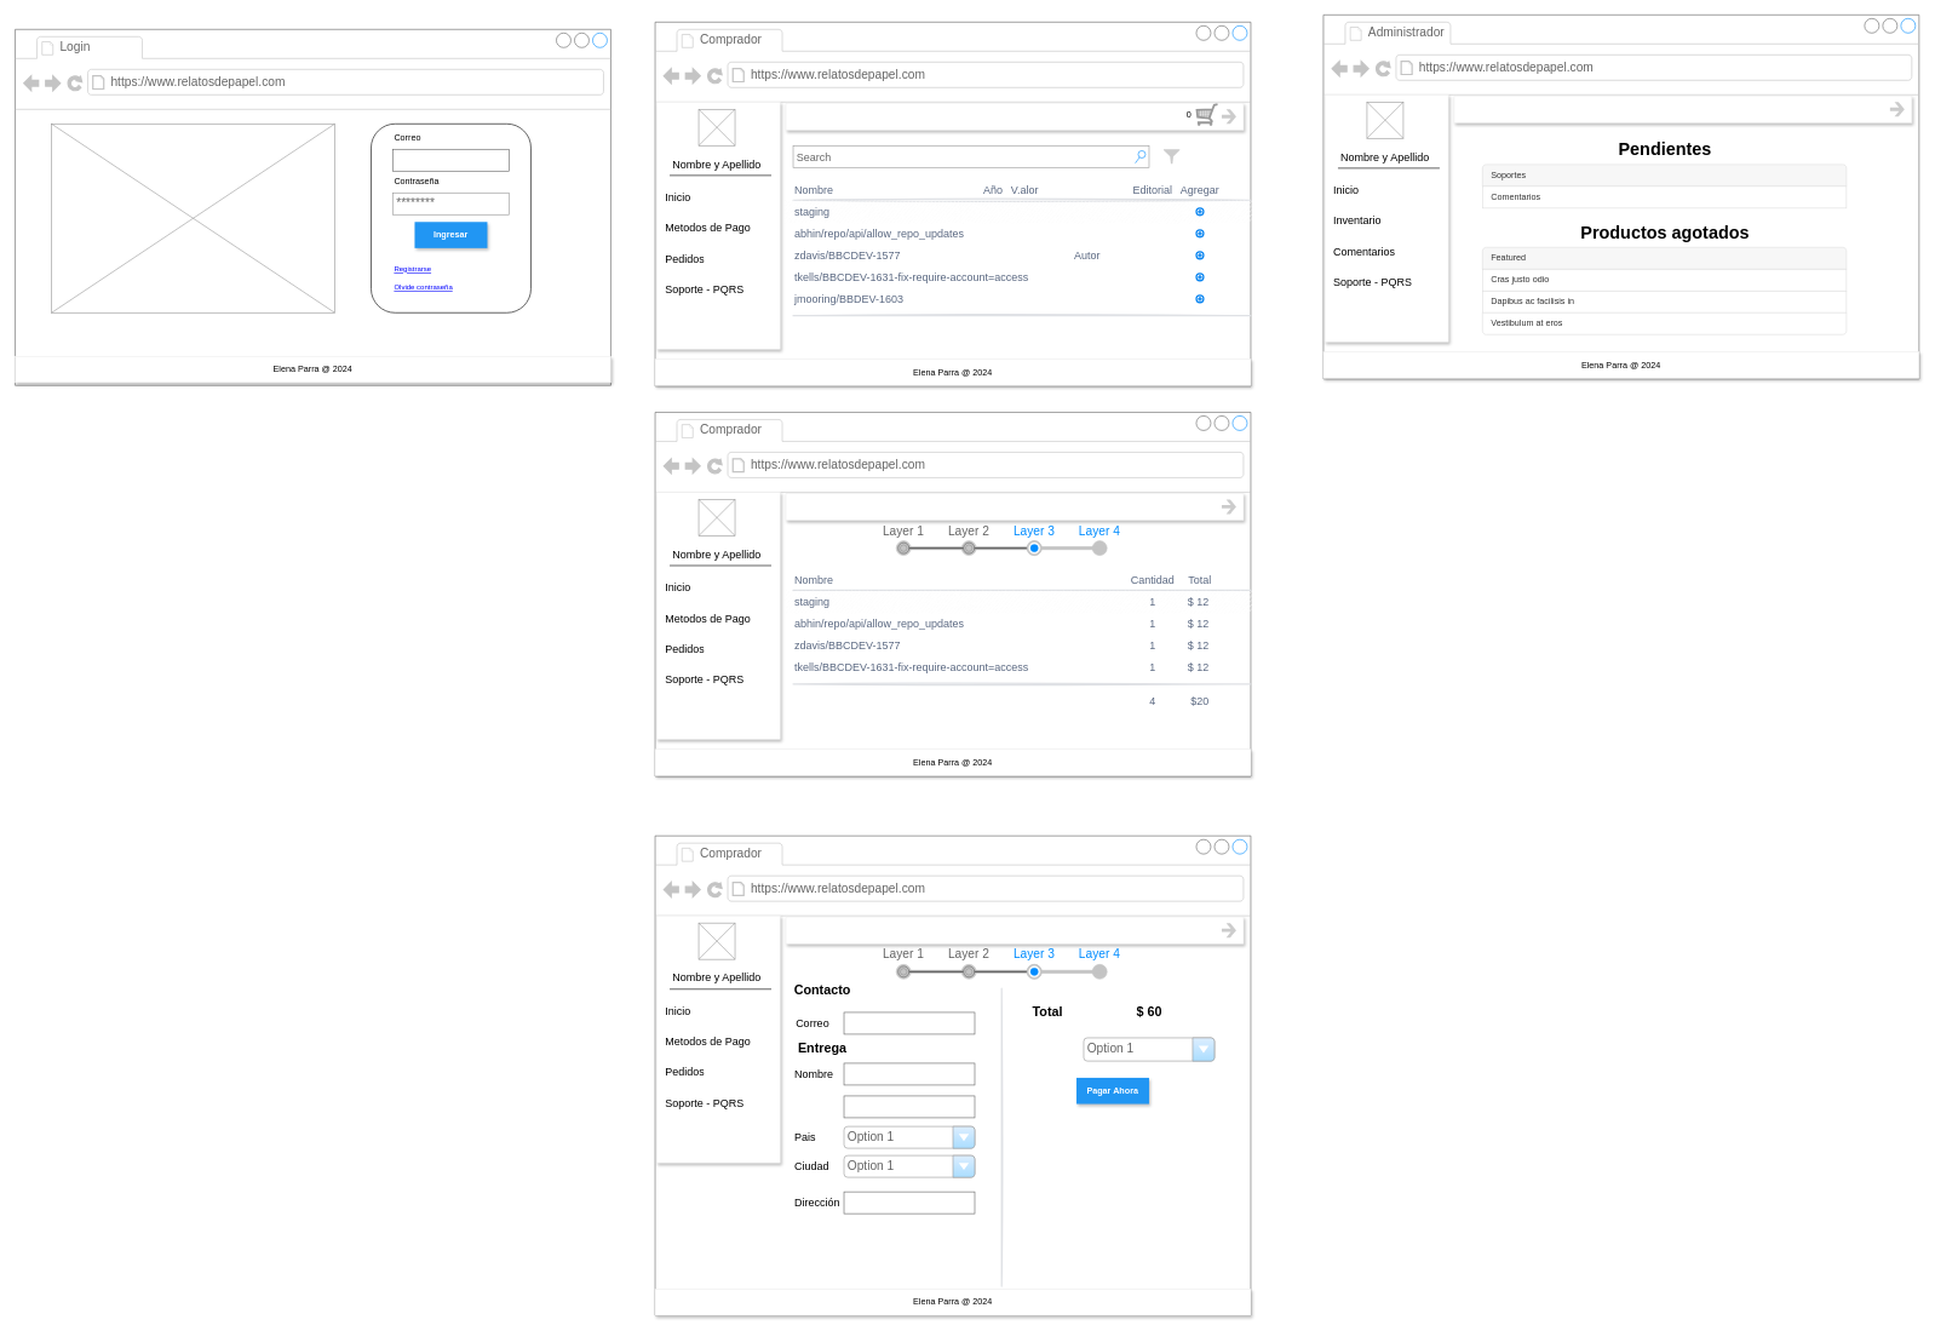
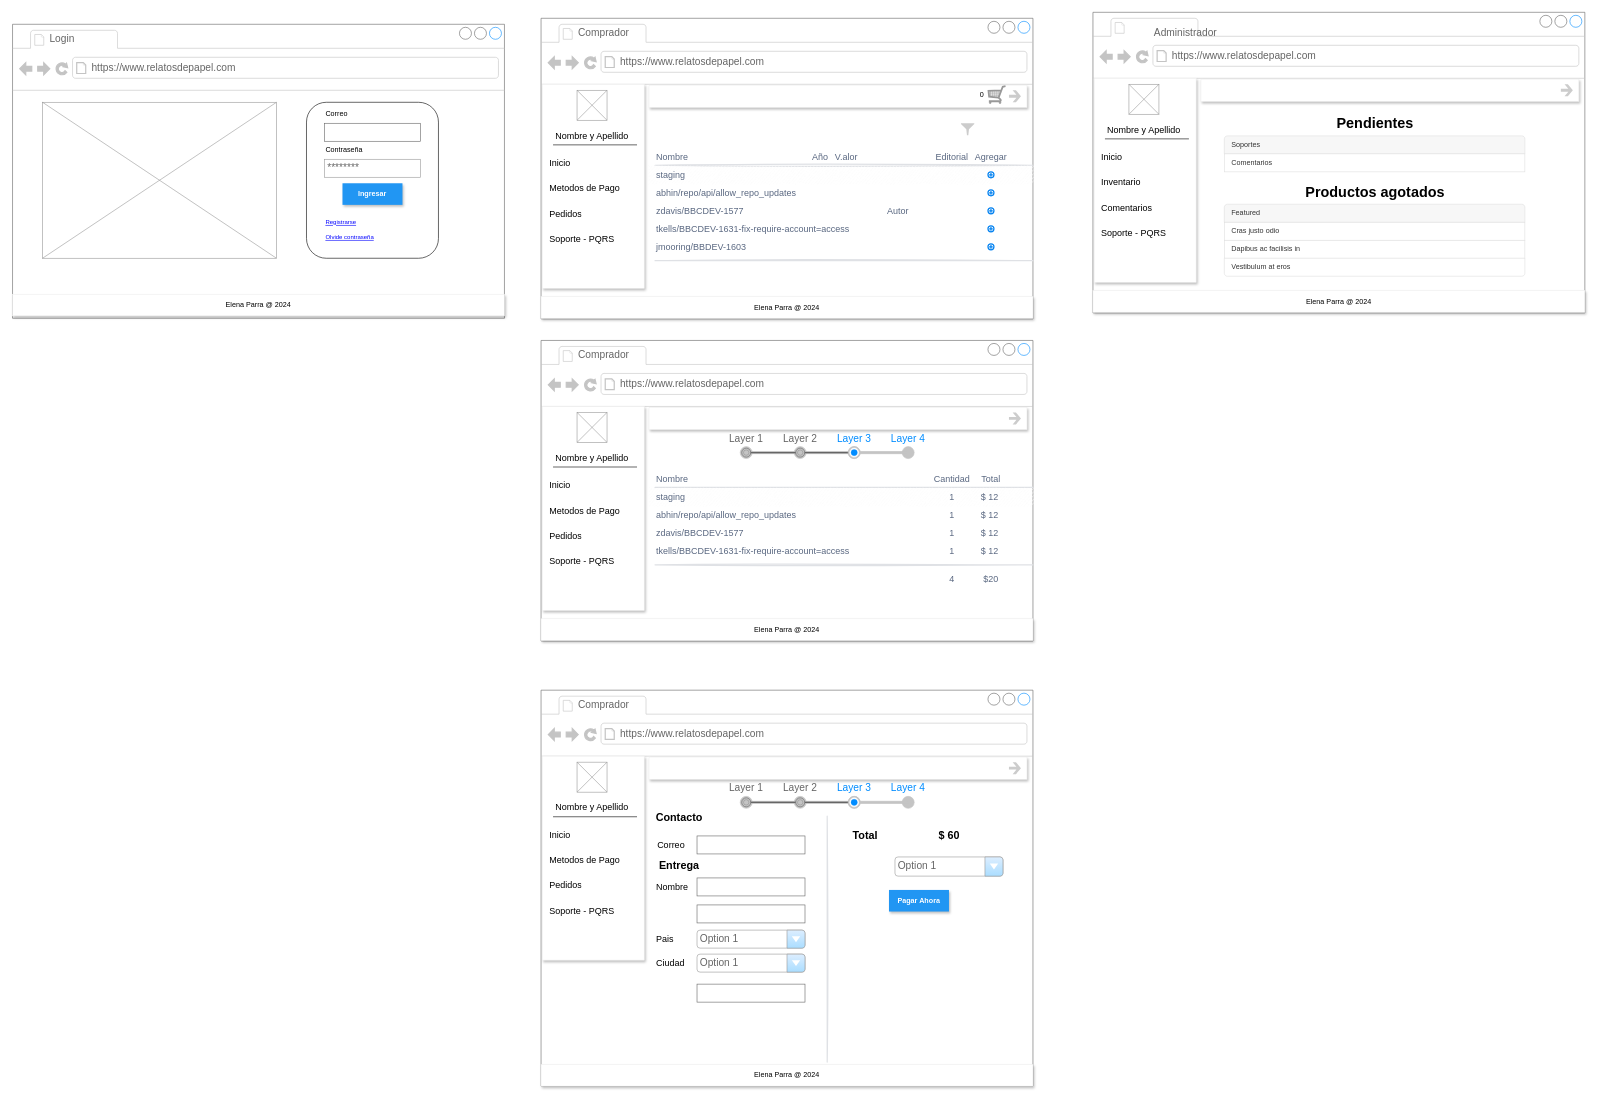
- <mxCell id="54" value="Administrador" style="strokeWidth=1;shadow=0;dashed=0;align=center;html=1;shape=mxgraph.mockup.containers.anchor;fontSize=17;fontColor=#666666;align=left;whiteSpace=wrap;" parent="52" vertex="1"><mxGeometry x="60" y="12" width="110" height="26" as="geometry" /></mxCell>
+ <mxCell id="54" value="Administrador" style="strokeWidth=1;shadow=0;dashed=0;align=center;html=1;shape=mxgraph.mockup.containers.anchor;fontSize=17;fontColor=#666666;align=left;whiteSpace=wrap;" parent="52" vertex="1"><mxGeometry x="100" y="22" width="110" height="26" as="geometry" /></mxCell>
- <mxCell id="28" value="Search" style="strokeWidth=1;shadow=0;dashed=0;align=center;html=1;shape=mxgraph.mockup.forms.searchBox;strokeColor=#999999;mainText=;strokeColor2=#008cff;fontColor=#666666;fontSize=15;align=left;spacingLeft=3;whiteSpace=wrap;" parent="15" vertex="1"><mxGeometry x="190" y="170" width="490" height="30" as="geometry" /></mxCell>
- <mxCell id="135" value="Dirección" style="text;html=1;align=left;verticalAlign=middle;whiteSpace=wrap;rounded=0;fontSize=15;" parent="111" vertex="1"><mxGeometry x="190" y="490" width="60" height="30" as="geometry" /></mxCell>
